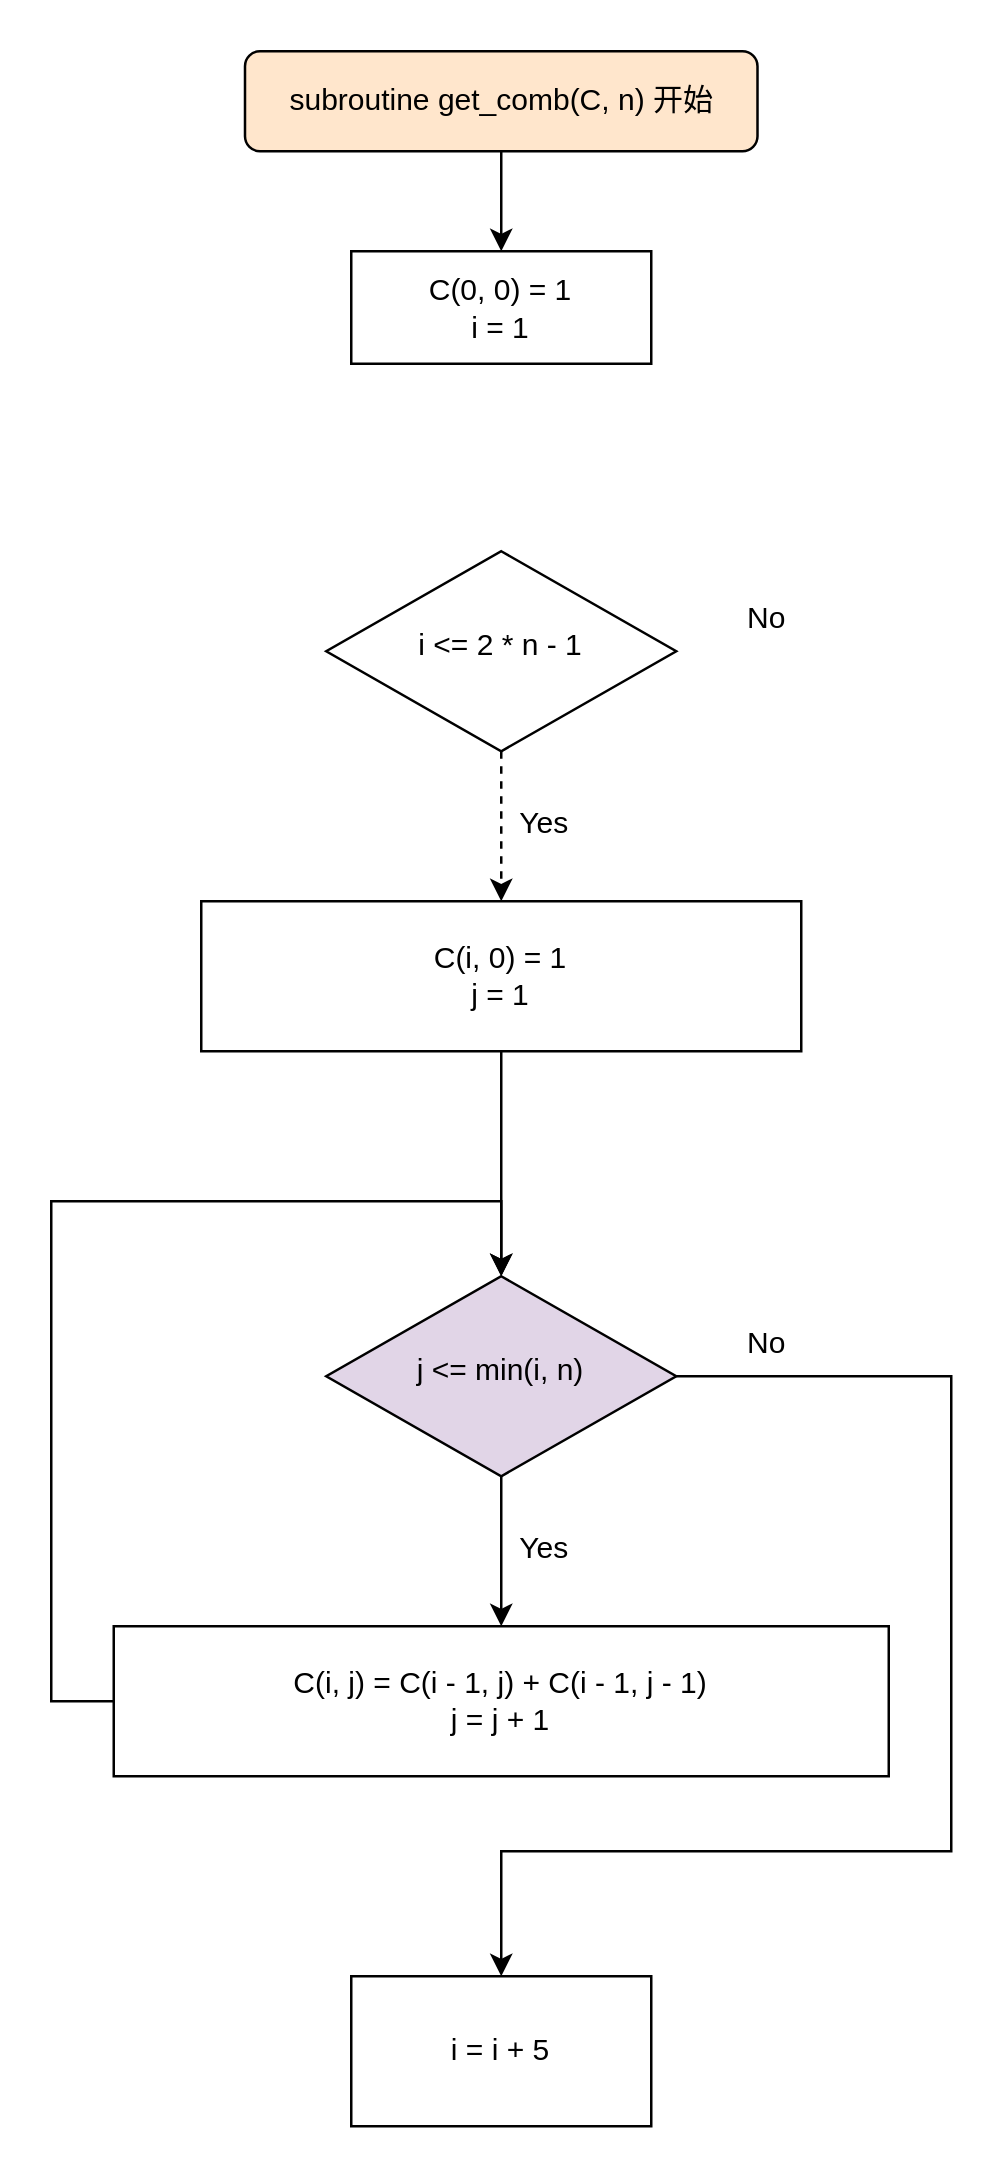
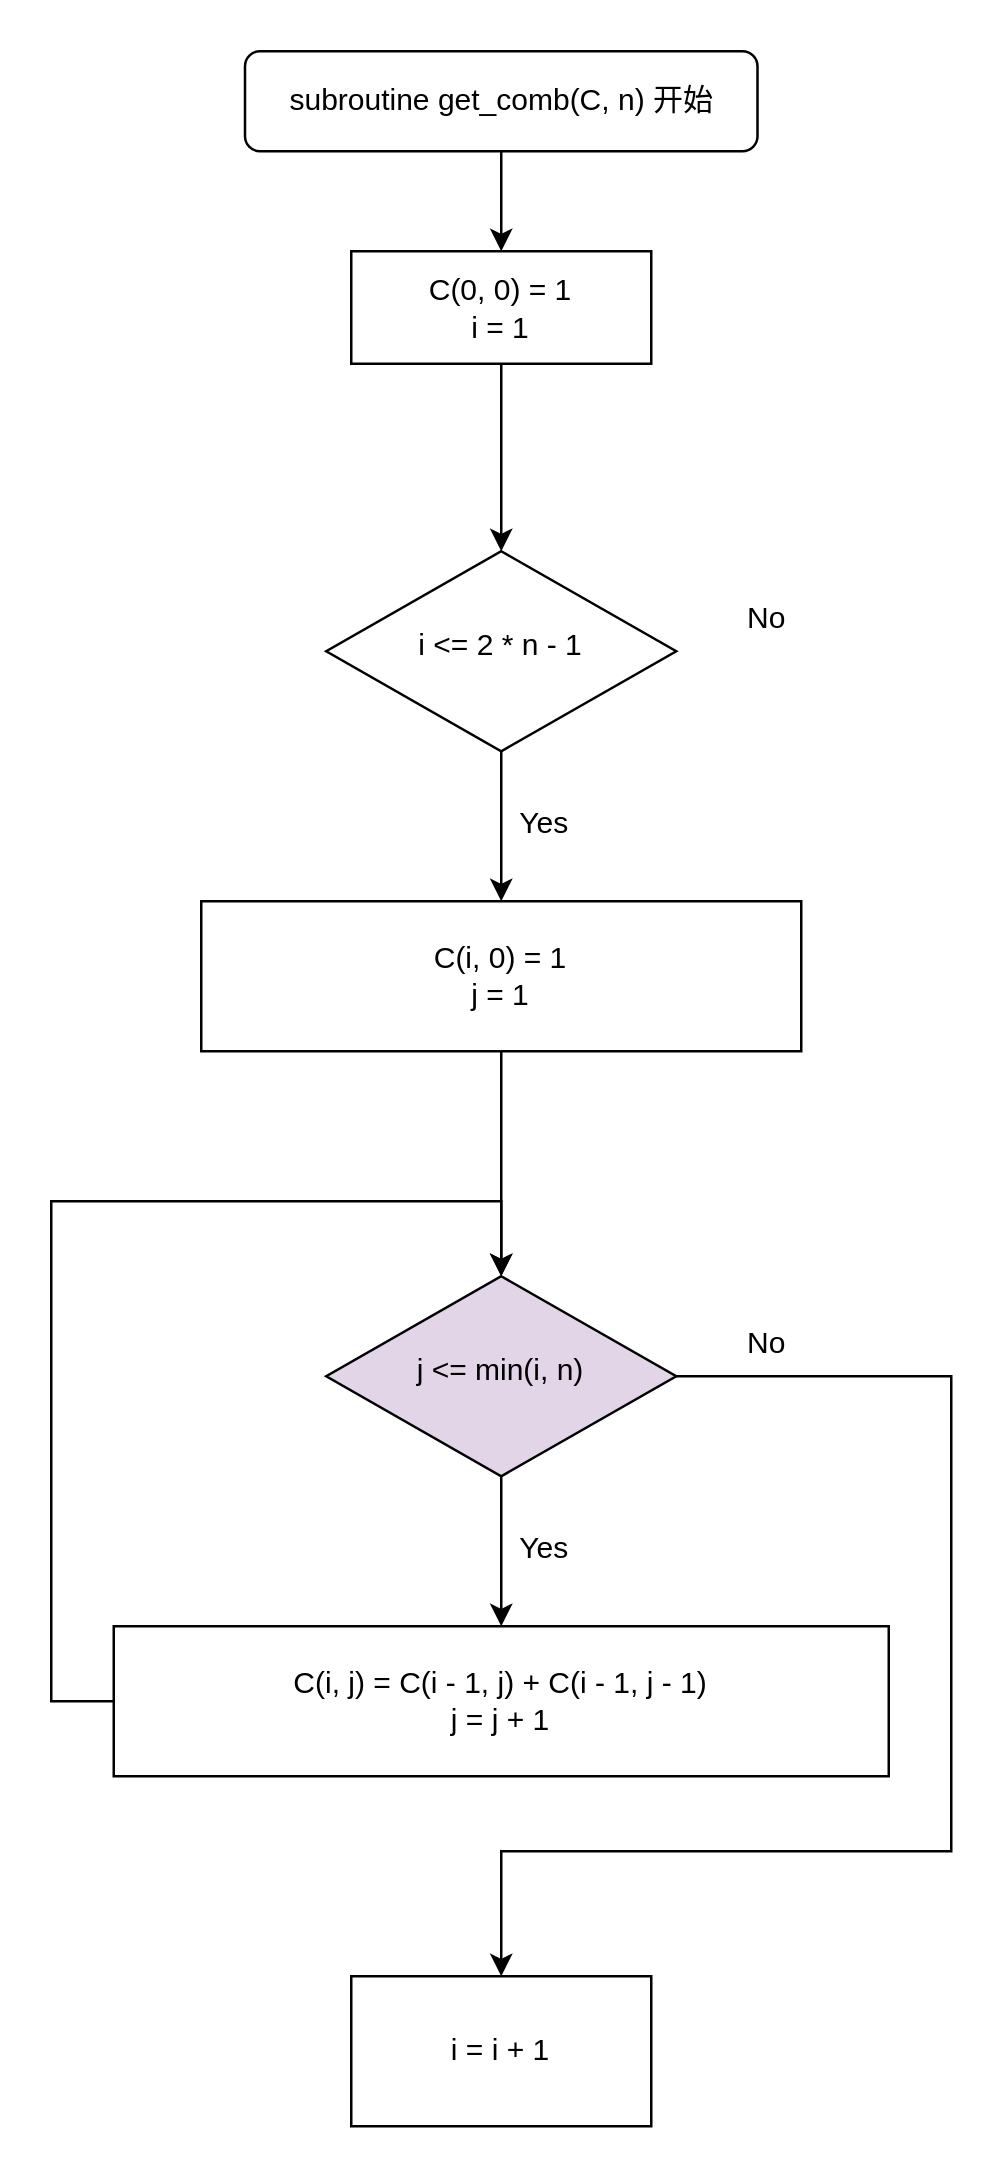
- <mxCell id="3" value="subroutine get_comb(C, n) 开始" style="rounded=1;whiteSpace=wrap;html=1;fontSize=12;glass=0;strokeWidth=1;shadow=0;fillColor=#ffe6cc;" parent="1" vertex="1"><mxGeometry x="97.5" y="20" width="205" height="40" as="geometry" /></mxCell>
+ <mxCell id="3" value="subroutine get_comb(C, n) 开始" style="rounded=1;whiteSpace=wrap;html=1;fontSize=12;glass=0;strokeWidth=1;shadow=0;" parent="1" vertex="1"><mxGeometry x="97.5" y="20" width="205" height="40" as="geometry" /></mxCell>
+ <mxCell id="6" value="" style="edgeStyle=orthogonalEdgeStyle;rounded=0;orthogonalLoop=1;jettySize=auto;html=1;" parent="1" source="7" target="5" edge="1"><mxGeometry relative="1" as="geometry" /></mxCell>
- <mxCell id="4" style="edgeStyle=orthogonalEdgeStyle;rounded=0;orthogonalLoop=1;jettySize=auto;html=1;dashed=1;" parent="1" source="5" target="9" edge="1"><mxGeometry relative="1" as="geometry" /></mxCell>
+ <mxCell id="4" style="edgeStyle=orthogonalEdgeStyle;rounded=0;orthogonalLoop=1;jettySize=auto;html=1;" parent="1" source="5" target="9" edge="1"><mxGeometry relative="1" as="geometry" /></mxCell>
- <mxCell id="19" value="i = i + 5" style="rounded=0;whiteSpace=wrap;html=1;" vertex="1" parent="1"><mxGeometry x="140" y="790" width="120" height="60" as="geometry" /></mxCell>
+ <mxCell id="19" value="i = i + 1" style="rounded=0;whiteSpace=wrap;html=1;" vertex="1" parent="1"><mxGeometry x="140" y="790" width="120" height="60" as="geometry" /></mxCell>
